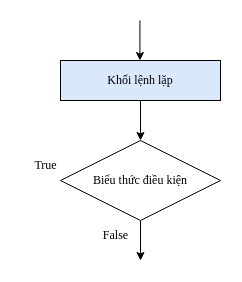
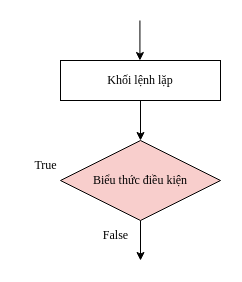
- <mxCell id="7" value="&lt;font face=&quot;Times New Roman&quot;&gt;Khối lệnh lặp&lt;/font&gt;" style="rounded=0;whiteSpace=wrap;html=1;fillColor=#dae8fc;" vertex="1" parent="1"><mxGeometry x="60" y="60" width="160" height="40" as="geometry" /></mxCell>
+ <mxCell id="7" value="&lt;font face=&quot;Times New Roman&quot;&gt;Khối lệnh lặp&lt;/font&gt;" style="rounded=0;whiteSpace=wrap;html=1;" vertex="1" parent="1"><mxGeometry x="60" y="60" width="160" height="40" as="geometry" /></mxCell>
- <mxCell id="4" value="&lt;font face=&quot;Times New Roman&quot;&gt;Biểu thức điều kiện&lt;/font&gt;" style="rhombus;whiteSpace=wrap;html=1;" parent="1" vertex="1"><mxGeometry x="60" y="140" width="160" height="80" as="geometry" /></mxCell>
+ <mxCell id="4" value="&lt;font face=&quot;Times New Roman&quot;&gt;Biểu thức điều kiện&lt;/font&gt;" style="rhombus;whiteSpace=wrap;html=1;fillColor=#f8cecc;" parent="1" vertex="1"><mxGeometry x="60" y="140" width="160" height="80" as="geometry" /></mxCell>
